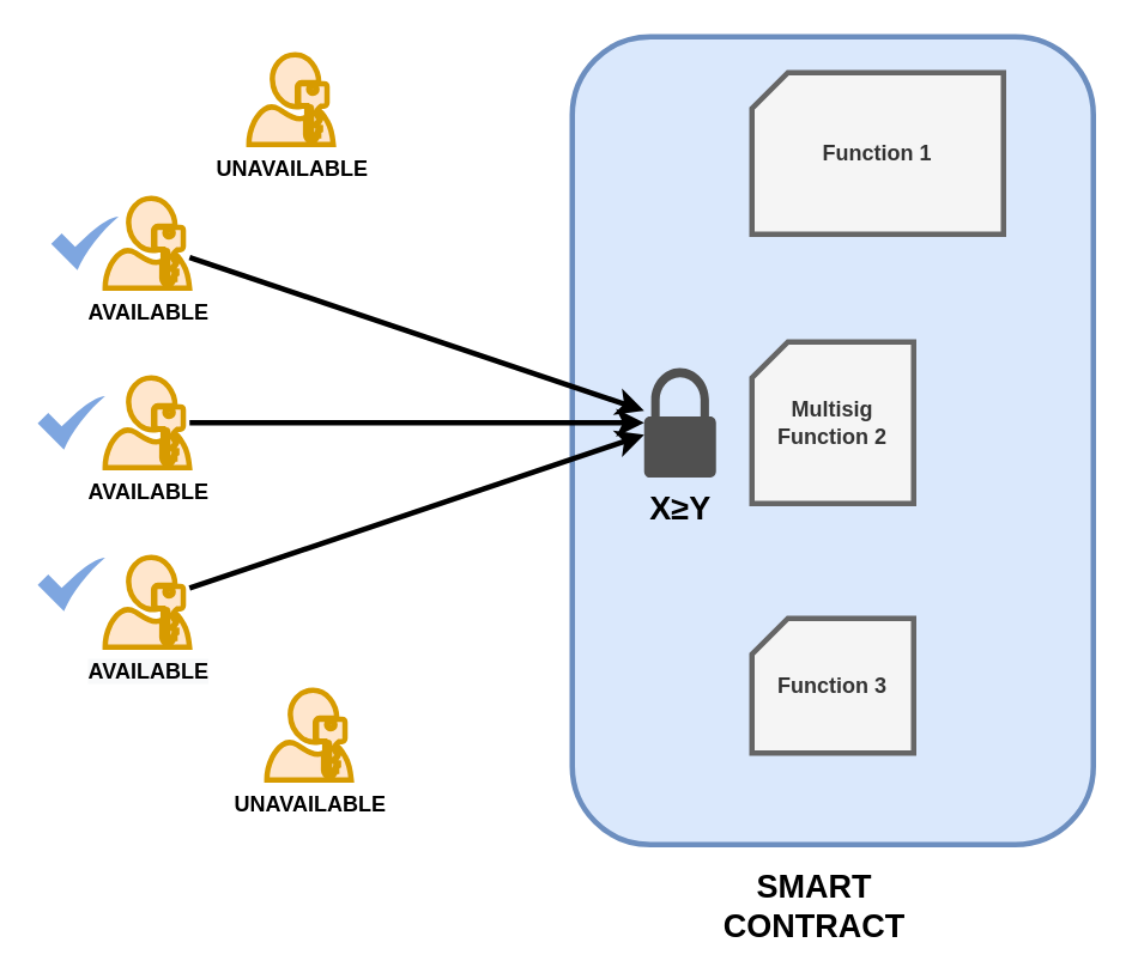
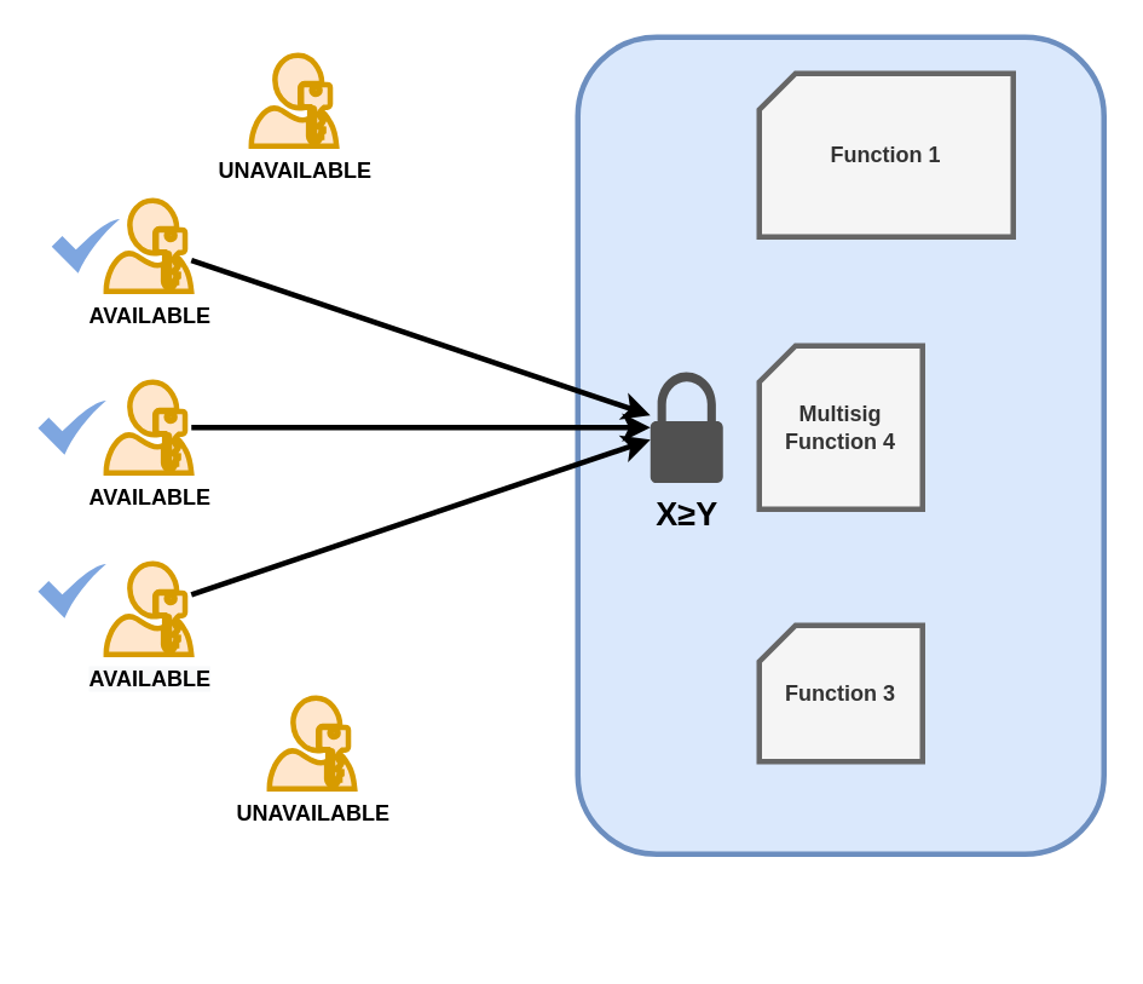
- <mxCell id="4" value="&lt;span style=&quot;font-family: &amp;quot;helvetica&amp;quot; , &amp;quot;bangla607&amp;quot; , sans-serif&quot;&gt;Multisig&lt;br&gt;Function 2&lt;/span&gt;" style="shape=card;whiteSpace=wrap;html=1;size=20;fillColor=#f5f5f5;strokeColor=#666666;fontColor=#333333;strokeWidth=3;fontStyle=1" vertex="1" parent="1"><mxGeometry x="418" y="190" width="90" height="90" as="geometry" /></mxCell>
+ <mxCell id="4" value="&lt;span style=&quot;font-family: &amp;quot;helvetica&amp;quot; , &amp;quot;bangla607&amp;quot; , sans-serif&quot;&gt;Multisig&lt;br&gt;Function 4&lt;/span&gt;" style="shape=card;whiteSpace=wrap;html=1;size=20;fillColor=#f5f5f5;strokeColor=#666666;fontColor=#333333;strokeWidth=3;fontStyle=1" vertex="1" parent="1"><mxGeometry x="418" y="190" width="90" height="90" as="geometry" /></mxCell>
- <mxCell id="20" value="&lt;span&gt;SMART CONTRACT&lt;/span&gt;" style="text;html=1;strokeColor=none;fillColor=none;align=center;verticalAlign=middle;whiteSpace=wrap;rounded=0;fontSize=18;strokeWidth=3;fontStyle=1" vertex="1" parent="1"><mxGeometry x="378" y="490" width="150" height="30" as="geometry" /></mxCell>
